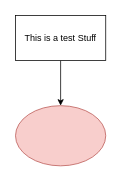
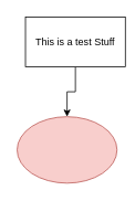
- <mxCell id="3" value="This is a test Stuff" style="rounded=0;whiteSpace=wrap;html=1;" parent="1" vertex="1"><mxGeometry x="20" y="20" width="120" height="60" as="geometry" /></mxCell>
+ <mxCell id="3" value="This is a test Stuff" style="rounded=0;whiteSpace=wrap;html=1;" parent="1" vertex="1"><mxGeometry x="30" y="20" width="120" height="60" as="geometry" /></mxCell>
